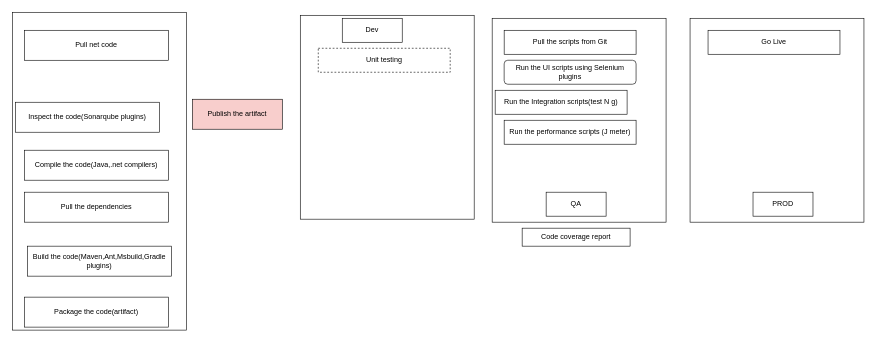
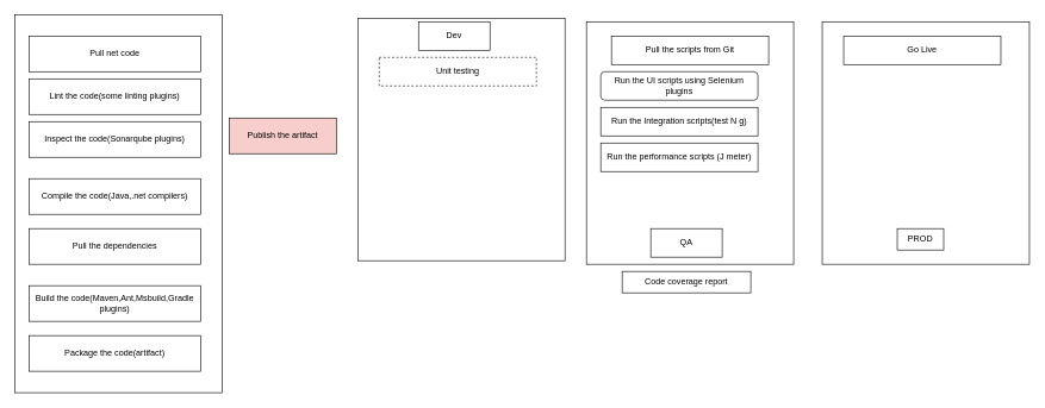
- <mxCell id="13" value="Dev" style="rounded=0;whiteSpace=wrap;html=1;" parent="1" vertex="1"><mxGeometry x="570" y="30" width="100" height="40" as="geometry" /></mxCell>
+ <mxCell id="13" value="Dev" style="rounded=0;whiteSpace=wrap;html=1;" parent="1" vertex="1"><mxGeometry x="585" y="30" width="100" height="40" as="geometry" /></mxCell>
- <mxCell id="14" value="Pull the scripts from Git" style="rounded=0;whiteSpace=wrap;html=1;" parent="1" vertex="1"><mxGeometry x="840" y="50" width="220" height="40" as="geometry" /></mxCell>
+ <mxCell id="14" value="Pull the scripts from Git" style="rounded=0;whiteSpace=wrap;html=1;" parent="1" vertex="1"><mxGeometry x="855" y="50" width="220" height="40" as="geometry" /></mxCell>
+ <mxCell id="15" value="Lint the code(some linting plugins)" style="rounded=0;whiteSpace=wrap;html=1;" parent="1" vertex="1"><mxGeometry x="40" y="110" width="240" height="50" as="geometry" /></mxCell>
- <mxCell id="18" value="Run the Integration scripts(test N g)" style="rounded=0;whiteSpace=wrap;html=1;" parent="1" vertex="1"><mxGeometry x="825" y="150" width="220" height="40" as="geometry" /></mxCell>
+ <mxCell id="18" value="Run the Integration scripts(test N g)" style="rounded=0;whiteSpace=wrap;html=1;" parent="1" vertex="1"><mxGeometry x="840" y="150" width="220" height="40" as="geometry" /></mxCell>
- <mxCell id="16" value="Inspect the code(Sonarqube plugins)" style="rounded=0;whiteSpace=wrap;html=1;" parent="1" vertex="1"><mxGeometry x="25" y="170" width="240" height="50" as="geometry" /></mxCell>
+ <mxCell id="16" value="Inspect the code(Sonarqube plugins)" style="rounded=0;whiteSpace=wrap;html=1;" parent="1" vertex="1"><mxGeometry x="40" y="170" width="240" height="50" as="geometry" /></mxCell>
- <mxCell id="23" value="PROD" style="rounded=0;whiteSpace=wrap;html=1;" parent="1" vertex="1"><mxGeometry x="1255" y="320" width="100" height="40" as="geometry" /></mxCell>
+ <mxCell id="23" value="PROD" style="rounded=0;whiteSpace=wrap;html=1;" parent="1" vertex="1"><mxGeometry x="1255" y="320" width="65" height="30" as="geometry" /></mxCell>
- <mxCell id="8" value="Build the code(Maven,Ant,Msbuild,Gradle plugins)" style="rounded=0;whiteSpace=wrap;html=1;" parent="1" vertex="1"><mxGeometry x="45" y="410" width="240" height="50" as="geometry" /></mxCell>
+ <mxCell id="8" value="Build the code(Maven,Ant,Msbuild,Gradle plugins)" style="rounded=0;whiteSpace=wrap;html=1;" parent="1" vertex="1"><mxGeometry x="40" y="400" width="240" height="50" as="geometry" /></mxCell>
- <mxCell id="7" value="Package the code(artifact)" style="rounded=0;whiteSpace=wrap;html=1;" parent="1" vertex="1"><mxGeometry x="40" y="495" width="240" height="50" as="geometry" /></mxCell>
+ <mxCell id="7" value="Package the code(artifact)" style="rounded=0;whiteSpace=wrap;html=1;" parent="1" vertex="1"><mxGeometry x="40" y="470" width="240" height="50" as="geometry" /></mxCell>
